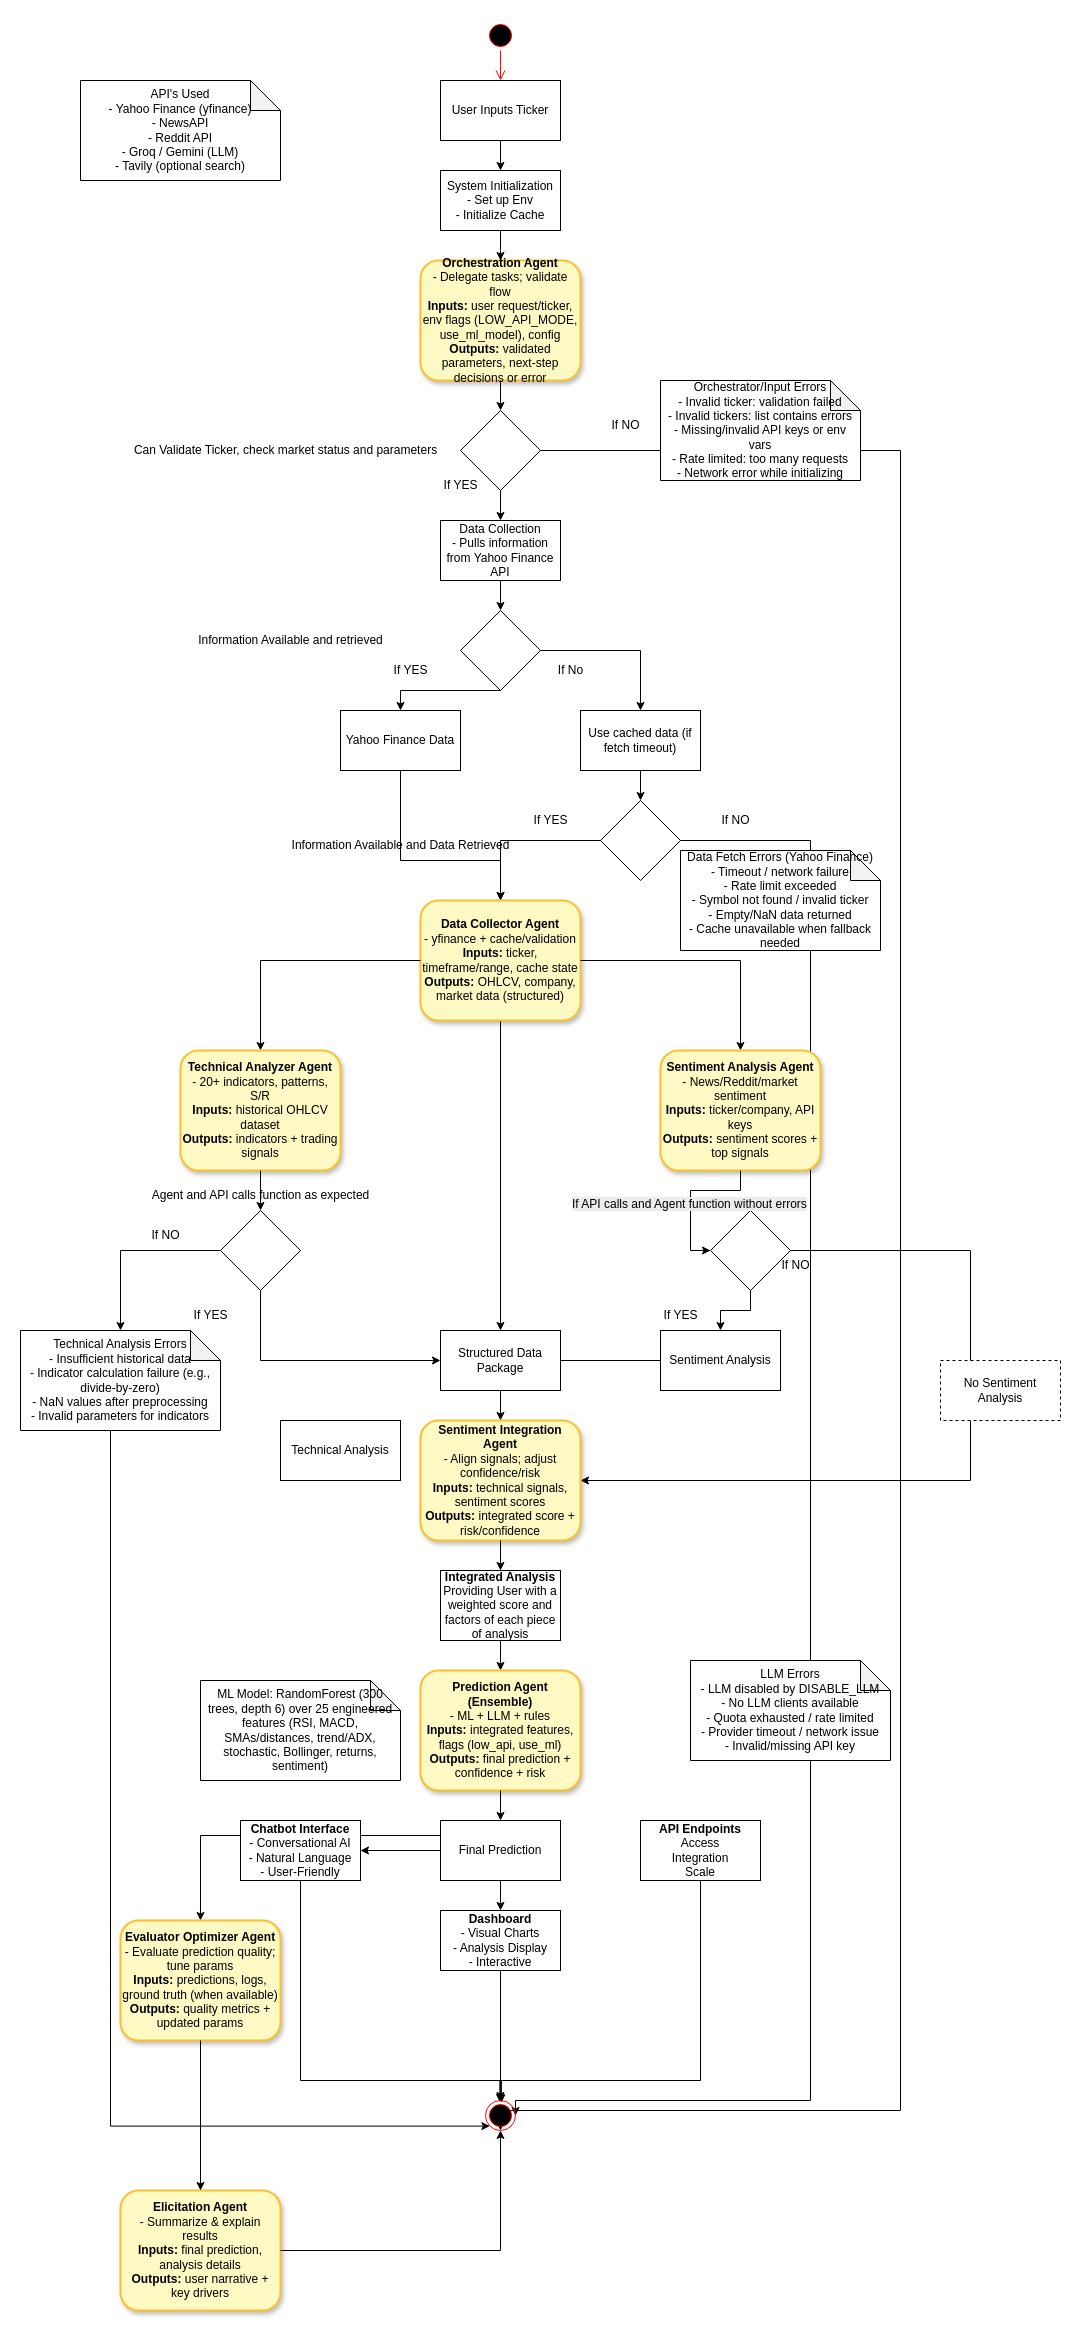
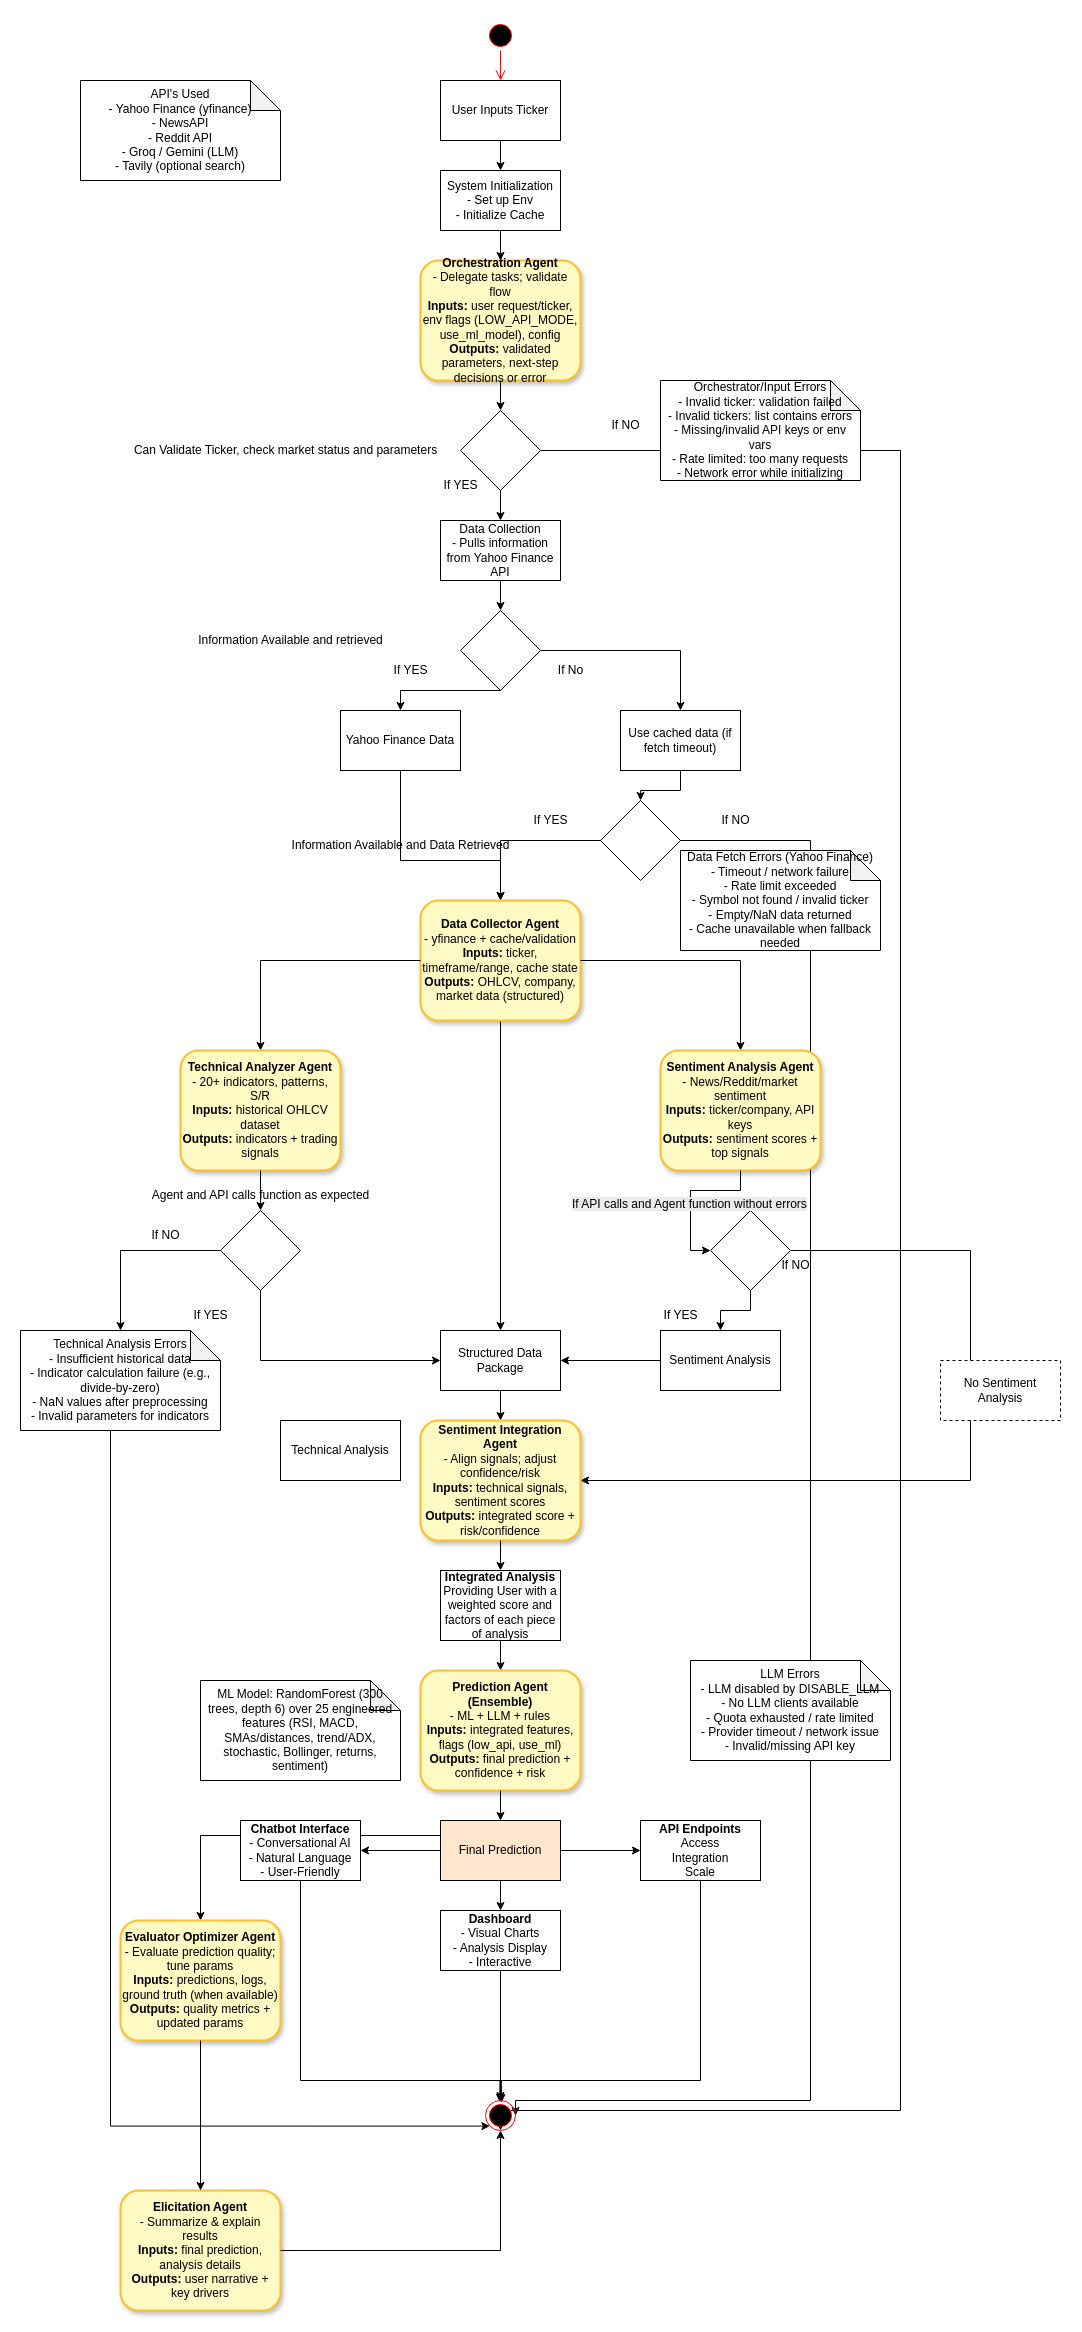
- <mxCell id="24" value="Use cached data (if fetch timeout)" style="whiteSpace=wrap;html=1;" parent="1" vertex="1"><mxGeometry x="580" y="710" width="120" height="60" as="geometry" /></mxCell>
+ <mxCell id="24" value="Use cached data (if fetch timeout)" style="whiteSpace=wrap;html=1;" parent="1" vertex="1"><mxGeometry x="620" y="710" width="120" height="60" as="geometry" /></mxCell>
- <mxCell id="56" style="edgeStyle=orthogonalEdgeStyle;rounded=0;orthogonalLoop=1;jettySize=auto;html=1;entryX=1;entryY=0.5;entryDx=0;entryDy=0;endArrow=none;" edge="1" parent="1" source="51" target="58"><mxGeometry relative="1" as="geometry"><Array as="points"><mxPoint x="720" y="1360" /></Array></mxGeometry></mxCell>
+ <mxCell id="56" style="edgeStyle=orthogonalEdgeStyle;rounded=0;orthogonalLoop=1;jettySize=auto;html=1;entryX=1;entryY=0.5;entryDx=0;entryDy=0;" edge="1" parent="1" source="51" target="58"><mxGeometry relative="1" as="geometry"><Array as="points"><mxPoint x="720" y="1360" /></Array></mxGeometry></mxCell>
- <mxCell id="65" value="Final Prediction" style="whiteSpace=wrap;html=1;" parent="1" vertex="1"><mxGeometry x="440" y="1820" width="120" height="60" as="geometry" /></mxCell>
+ <mxCell id="65" value="Final Prediction" style="whiteSpace=wrap;html=1;fillColor=#ffe6cc;" parent="1" vertex="1"><mxGeometry x="440" y="1820" width="120" height="60" as="geometry" /></mxCell>
+ <mxCell id="66" value="" style="edgeStyle=orthogonalEdgeStyle;rounded=0;orthogonalLoop=1;jettySize=auto;html=1;" parent="1" source="65" target="70" edge="1"><mxGeometry relative="1" as="geometry" /></mxCell>
